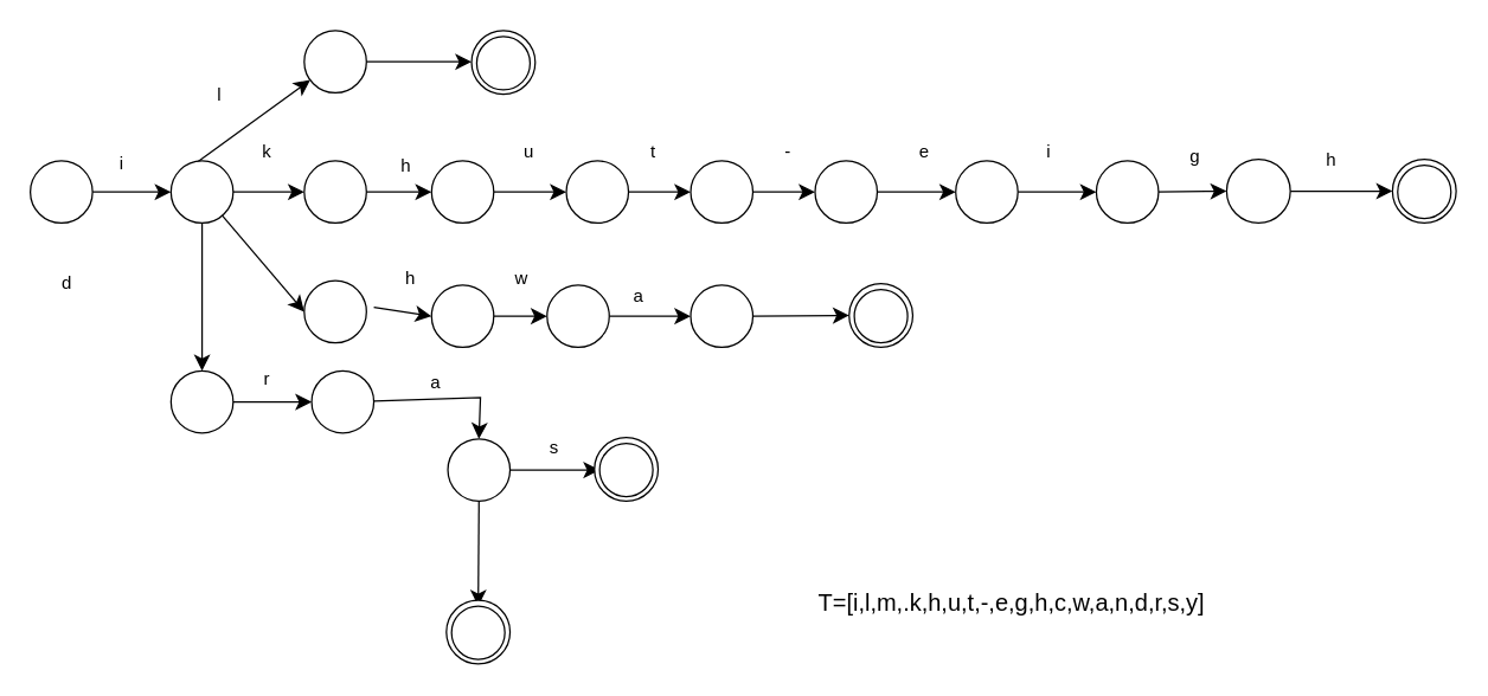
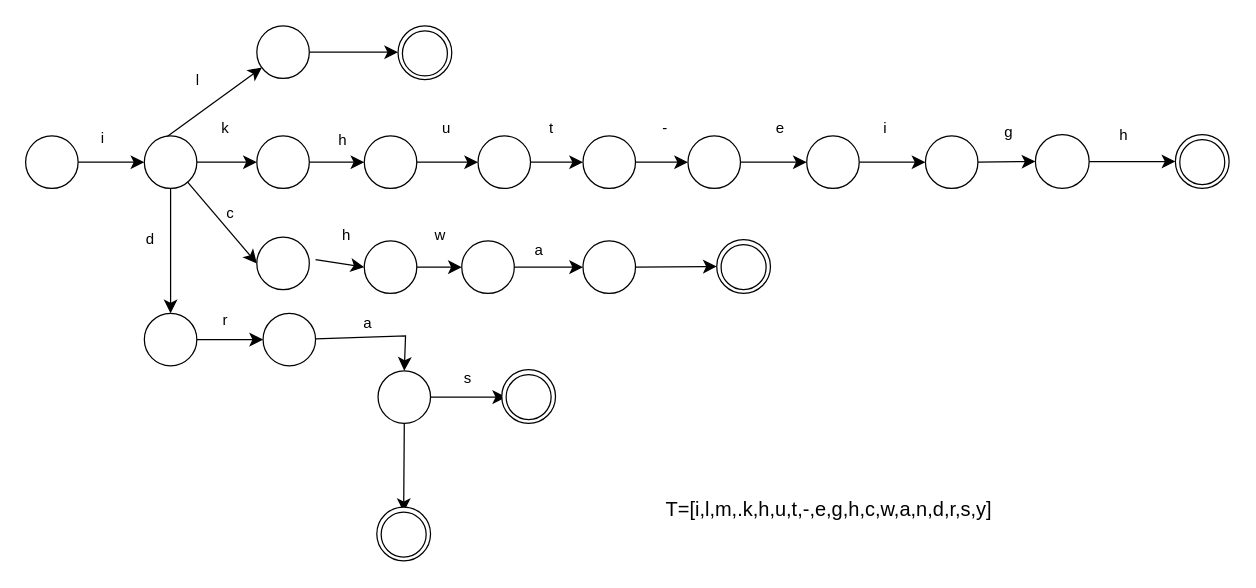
- <mxCell id="39" value="l" style="text;html=1;align=center;verticalAlign=middle;whiteSpace=wrap;rounded=0;fontSize=12;fontFamily=Helvetica;fontColor=default;" parent="1" vertex="1"><mxGeometry x="118" y="49" width="60" height="30" as="geometry" /></mxCell>
+ <mxCell id="39" value="l" style="text;html=1;align=center;verticalAlign=middle;whiteSpace=wrap;rounded=0;fontSize=12;fontFamily=Helvetica;fontColor=default;" parent="1" vertex="1"><mxGeometry x="128" y="49" width="60" height="30" as="geometry" /></mxCell>
+ <mxCell id="50" value="c" style="text;html=1;align=center;verticalAlign=middle;whiteSpace=wrap;rounded=0;fontSize=12;fontFamily=Helvetica;fontColor=default;" parent="1" vertex="1"><mxGeometry x="154" y="155" width="60" height="30" as="geometry" /></mxCell>
- <mxCell id="59" value="d" style="text;html=1;align=center;verticalAlign=middle;whiteSpace=wrap;rounded=0;fontSize=12;fontFamily=Helvetica;fontColor=default;" parent="1" vertex="1"><mxGeometry x="15" y="176" width="60" height="30" as="geometry" /></mxCell>
+ <mxCell id="59" value="d" style="text;html=1;align=center;verticalAlign=middle;whiteSpace=wrap;rounded=0;fontSize=12;fontFamily=Helvetica;fontColor=default;" parent="1" vertex="1"><mxGeometry x="90" y="176" width="60" height="30" as="geometry" /></mxCell>
- <mxCell id="74" value="T=[i,l,m,.k,h,u,t,-,e,g,h,c,w,a,n,d,r,s,y]" style="text;html=1;align=center;verticalAlign=middle;whiteSpace=wrap;rounded=0;fontSize=16;" vertex="1" parent="1"><mxGeometry x="517" y="387" width="332" height="40" as="geometry" /></mxCell>
+ <mxCell id="74" value="T=[i,l,m,.k,h,u,t,-,e,g,h,c,w,a,n,d,r,s,y]" style="text;html=1;align=center;verticalAlign=middle;whiteSpace=wrap;rounded=0;fontSize=16;" vertex="1" parent="1"><mxGeometry x="497" y="387" width="332" height="40" as="geometry" /></mxCell>
